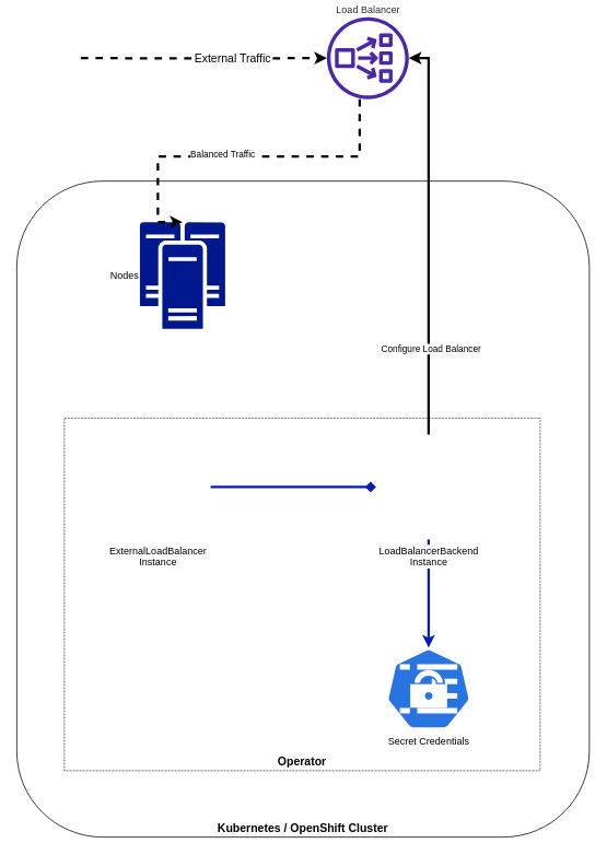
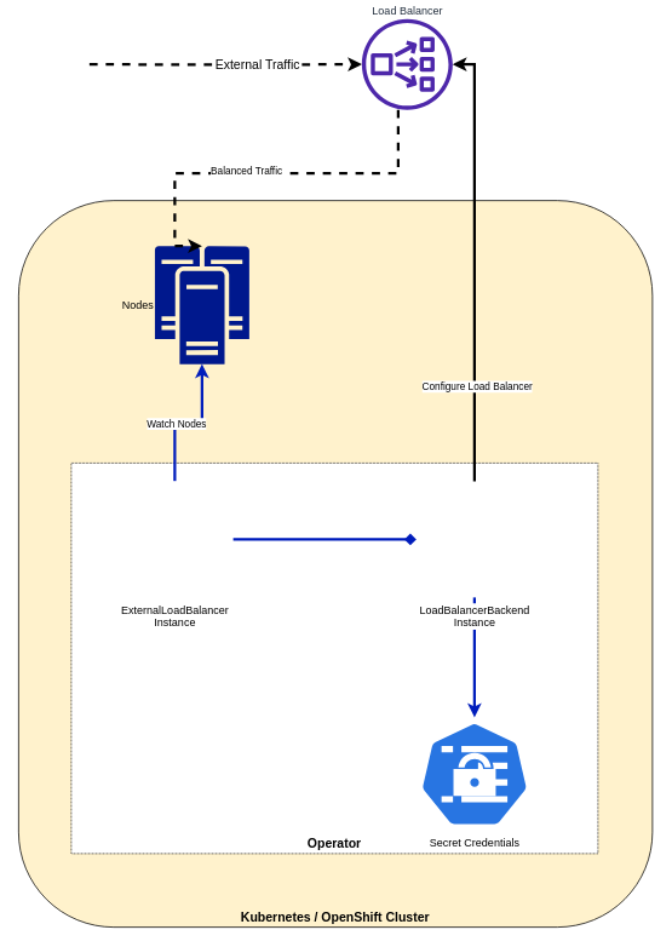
+ <mxCell id="4" style="edgeStyle=orthogonalEdgeStyle;rounded=0;orthogonalLoop=1;jettySize=auto;html=1;exitX=0.5;exitY=0;exitDx=0;exitDy=0;entryX=0.5;entryY=1;entryDx=0;entryDy=0;entryPerimeter=0;strokeWidth=3;fillColor=#0050ef;strokeColor=#001DBC;" parent="1" source="7" target="13" edge="1"><mxGeometry relative="1" as="geometry" /></mxCell>
+ <mxCell id="5" value="Watch Nodes" style="edgeLabel;html=1;align=center;verticalAlign=middle;resizable=0;points=[];" vertex="1" connectable="0" parent="4"><mxGeometry x="-0.193" y="-1" relative="1" as="geometry"><mxPoint as="offset" /></mxGeometry></mxCell>
- <mxCell id="16" value="Secret Credentials" style="sketch=0;html=1;dashed=0;whitespace=wrap;fillColor=#2875E2;strokeColor=#ffffff;points=[[0.005,0.63,0],[0.1,0.2,0],[0.9,0.2,0],[0.5,0,0],[0.995,0.63,0],[0.72,0.99,0],[0.5,1,0],[0.28,0.99,0]];shape=mxgraph.kubernetes.icon;prIcon=secret;verticalAlign=top;labelPosition=center;verticalLabelPosition=bottom;align=center;" parent="1" vertex="1"><mxGeometry x="461.5" y="789" width="121" height="100" as="geometry" /></mxCell>
+ <mxCell id="16" value="Secret Credentials" style="sketch=0;html=1;dashed=0;whitespace=wrap;fillColor=#2875E2;strokeColor=#ffffff;points=[[0.005,0.63,0],[0.1,0.2,0],[0.9,0.2,0],[0.5,0,0],[0.995,0.63,0],[0.72,0.99,0],[0.5,1,0],[0.28,0.99,0]];shape=mxgraph.kubernetes.icon;prIcon=secret;verticalAlign=top;labelPosition=center;verticalLabelPosition=bottom;align=center;" parent="1" vertex="1"><mxGeometry x="461.5" y="789" width="121" height="125" as="geometry" /></mxCell>
- <mxCell id="2" value="Kubernetes / OpenShift Cluster" style="rounded=1;whiteSpace=wrap;html=1;verticalAlign=bottom;fontSize=14;fontStyle=1" parent="1" vertex="1"><mxGeometry x="20" y="220" width="698" height="800" as="geometry" /></mxCell>
+ <mxCell id="2" value="Kubernetes / OpenShift Cluster" style="rounded=1;whiteSpace=wrap;html=1;verticalAlign=bottom;fontSize=14;fontStyle=1;fillColor=#fff2cc;" parent="1" vertex="1"><mxGeometry x="20" y="220" width="698" height="800" as="geometry" /></mxCell>
